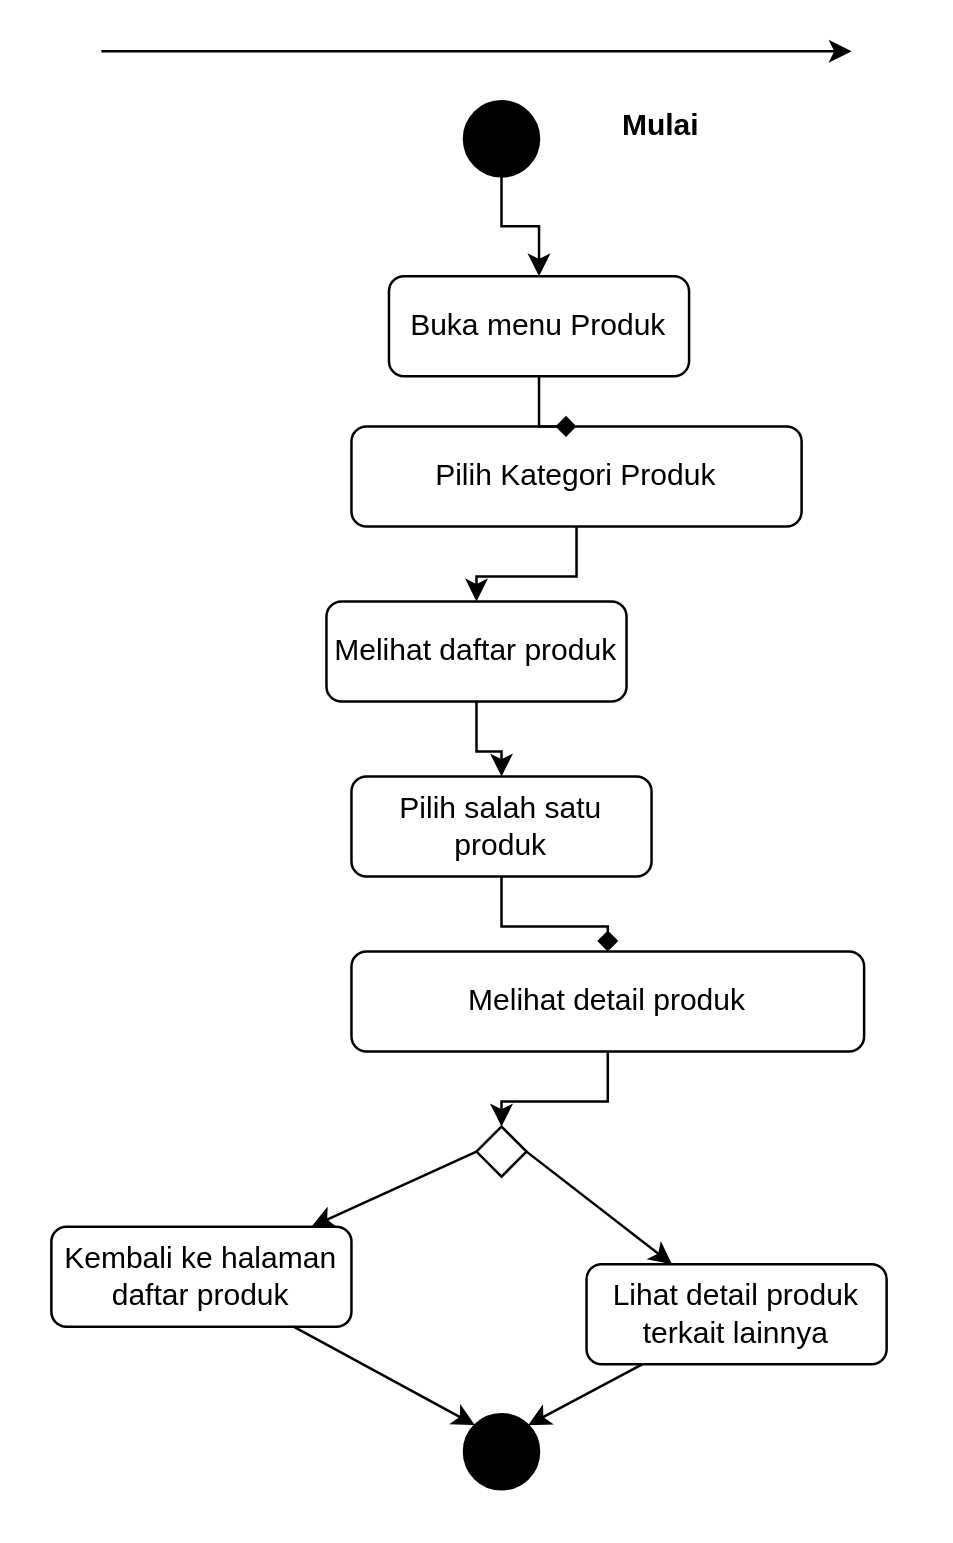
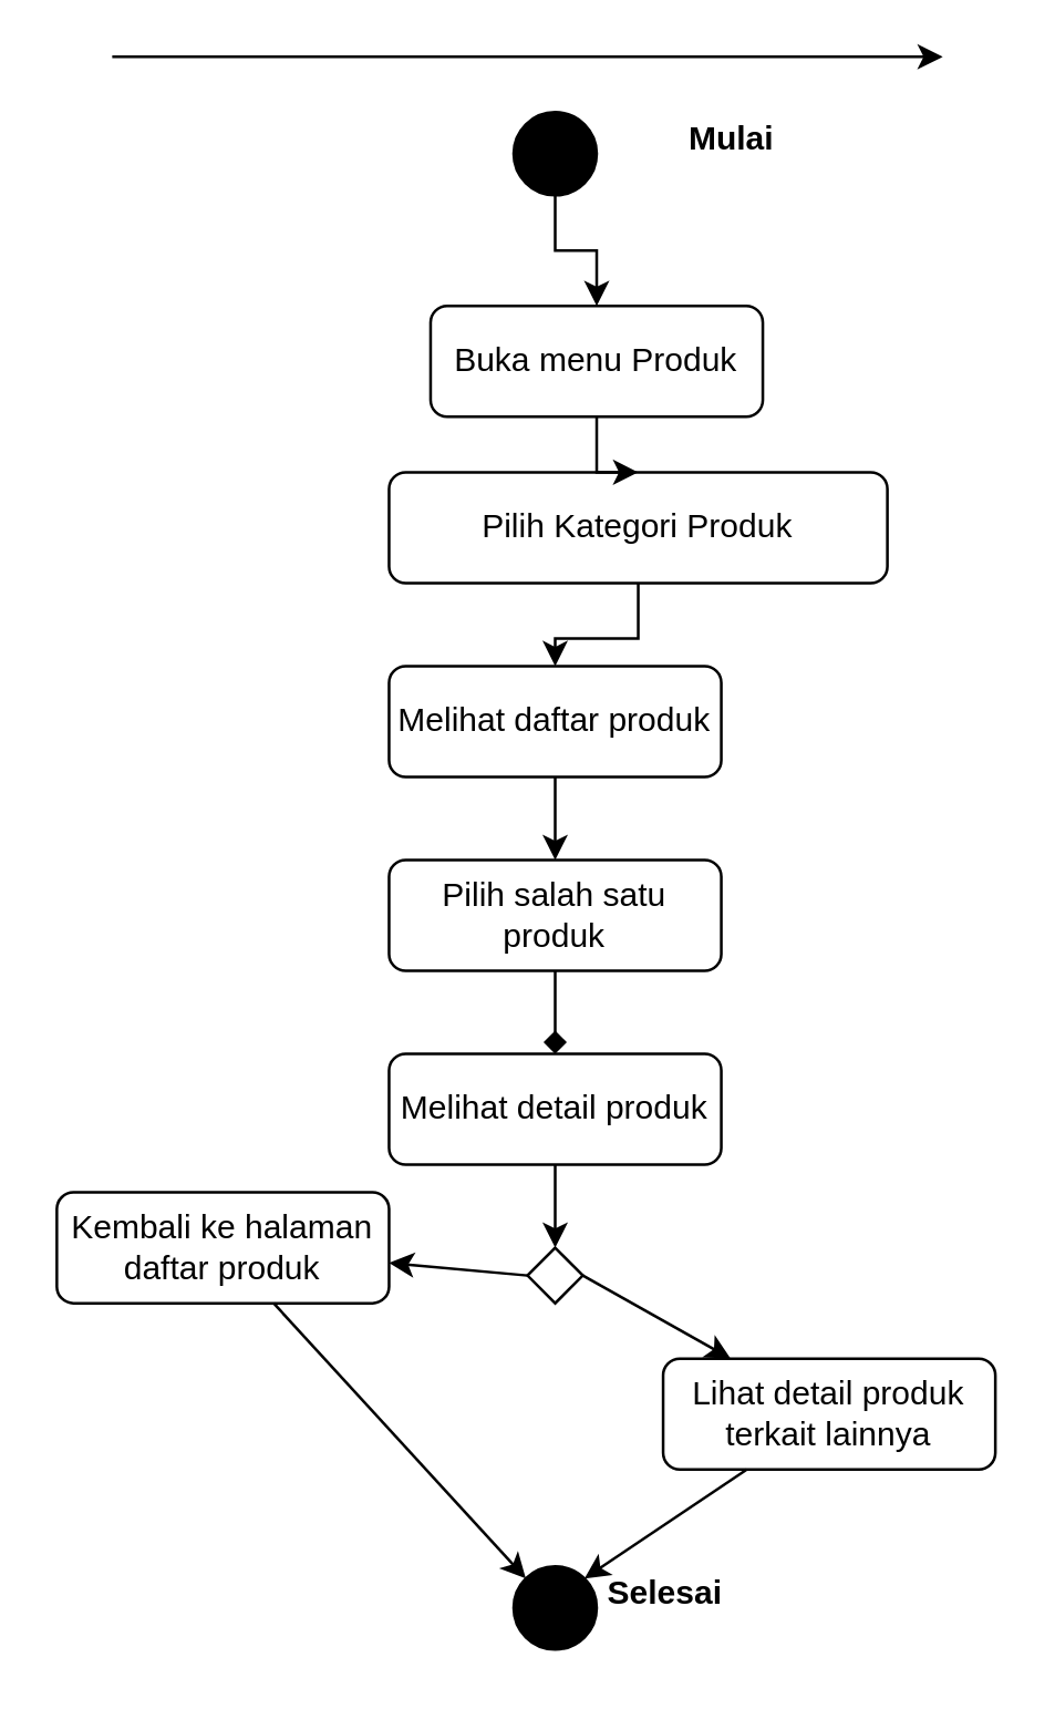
- <mxCell id="4" style="edgeStyle=orthogonalEdgeStyle;rounded=0;orthogonalLoop=1;jettySize=auto;html=1;entryX=0.5;entryY=0;entryDx=0;entryDy=0;endArrow=diamond;" parent="1" source="5" target="7" edge="1"><mxGeometry relative="1" as="geometry" /></mxCell>
+ <mxCell id="4" style="edgeStyle=orthogonalEdgeStyle;rounded=0;orthogonalLoop=1;jettySize=auto;html=1;entryX=0.5;entryY=0;entryDx=0;entryDy=0;" parent="1" source="5" target="7" edge="1"><mxGeometry relative="1" as="geometry" /></mxCell>
- <mxCell id="9" value="Melihat daftar produk" style="rounded=1;whiteSpace=wrap;html=1;fillColor=none;" parent="1" vertex="1"><mxGeometry x="130" y="240" width="120" height="40" as="geometry" /></mxCell>
+ <mxCell id="9" value="Melihat daftar produk" style="rounded=1;whiteSpace=wrap;html=1;fillColor=none;" parent="1" vertex="1"><mxGeometry x="140" y="240" width="120" height="40" as="geometry" /></mxCell>
- <mxCell id="13" value="Melihat detail produk" style="rounded=1;whiteSpace=wrap;html=1;fillColor=none;" parent="1" vertex="1"><mxGeometry x="140" y="380" width="205" height="40" as="geometry" /></mxCell>
+ <mxCell id="13" value="Melihat detail produk" style="rounded=1;whiteSpace=wrap;html=1;fillColor=none;" parent="1" vertex="1"><mxGeometry x="140" y="380" width="120" height="40" as="geometry" /></mxCell>
- <mxCell id="18" value="Kembali ke&amp;nbsp;halaman daftar produk" style="rounded=1;whiteSpace=wrap;html=1;fillColor=none;" parent="1" vertex="1"><mxGeometry x="20" y="490" width="120" height="40" as="geometry" /></mxCell>
+ <mxCell id="18" value="Kembali ke&amp;nbsp;halaman daftar produk" style="rounded=1;whiteSpace=wrap;html=1;fillColor=none;" parent="1" vertex="1"><mxGeometry x="20" y="430" width="120" height="40" as="geometry" /></mxCell>
- <mxCell id="20" value="Lihat detail produk terkait lainnya" style="rounded=1;whiteSpace=wrap;html=1;fillColor=none;" parent="1" vertex="1"><mxGeometry x="234" y="505" width="120" height="40" as="geometry" /></mxCell>
+ <mxCell id="20" value="Lihat detail produk terkait lainnya" style="rounded=1;whiteSpace=wrap;html=1;fillColor=none;" parent="1" vertex="1"><mxGeometry x="239" y="490" width="120" height="40" as="geometry" /></mxCell>
+ <mxCell id="22" value="&lt;b&gt;Selesai&lt;/b&gt;" style="text;html=1;strokeColor=none;fillColor=none;align=center;verticalAlign=middle;whiteSpace=wrap;rounded=0;" parent="1" vertex="1"><mxGeometry x="220" y="565" width="40" height="20" as="geometry" /></mxCell>
